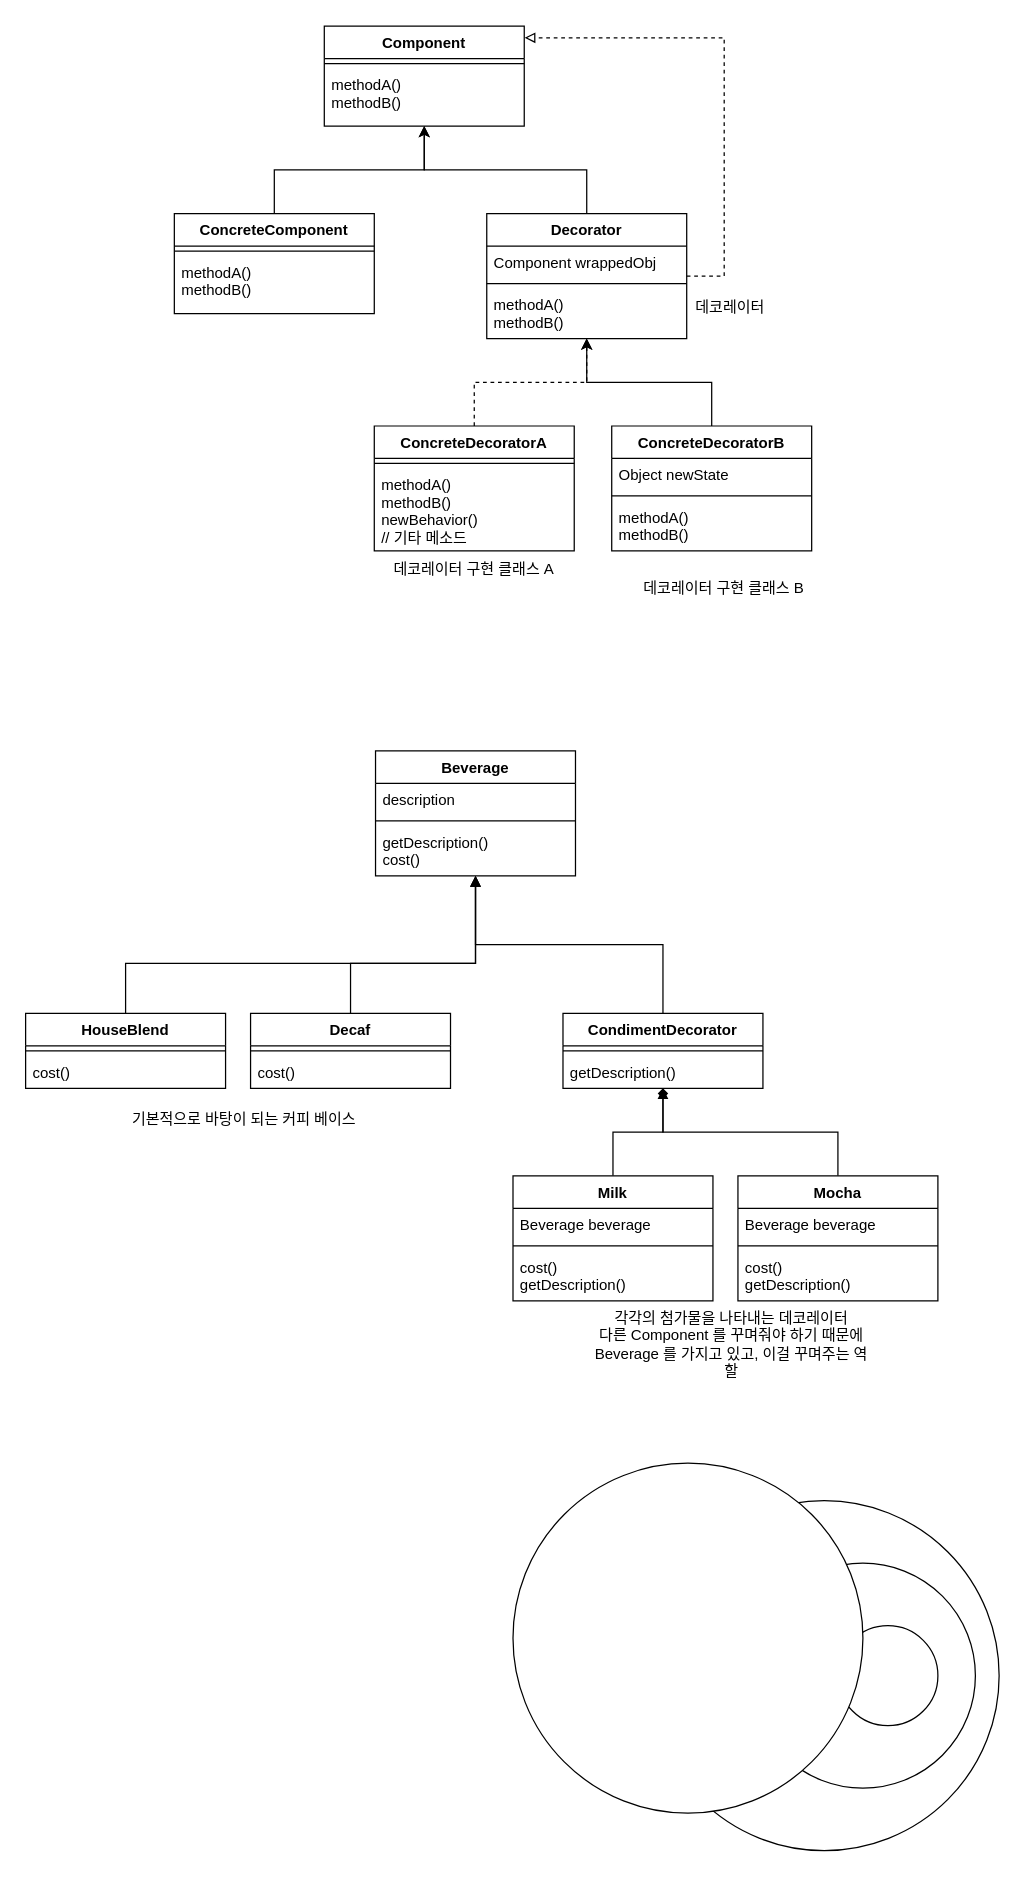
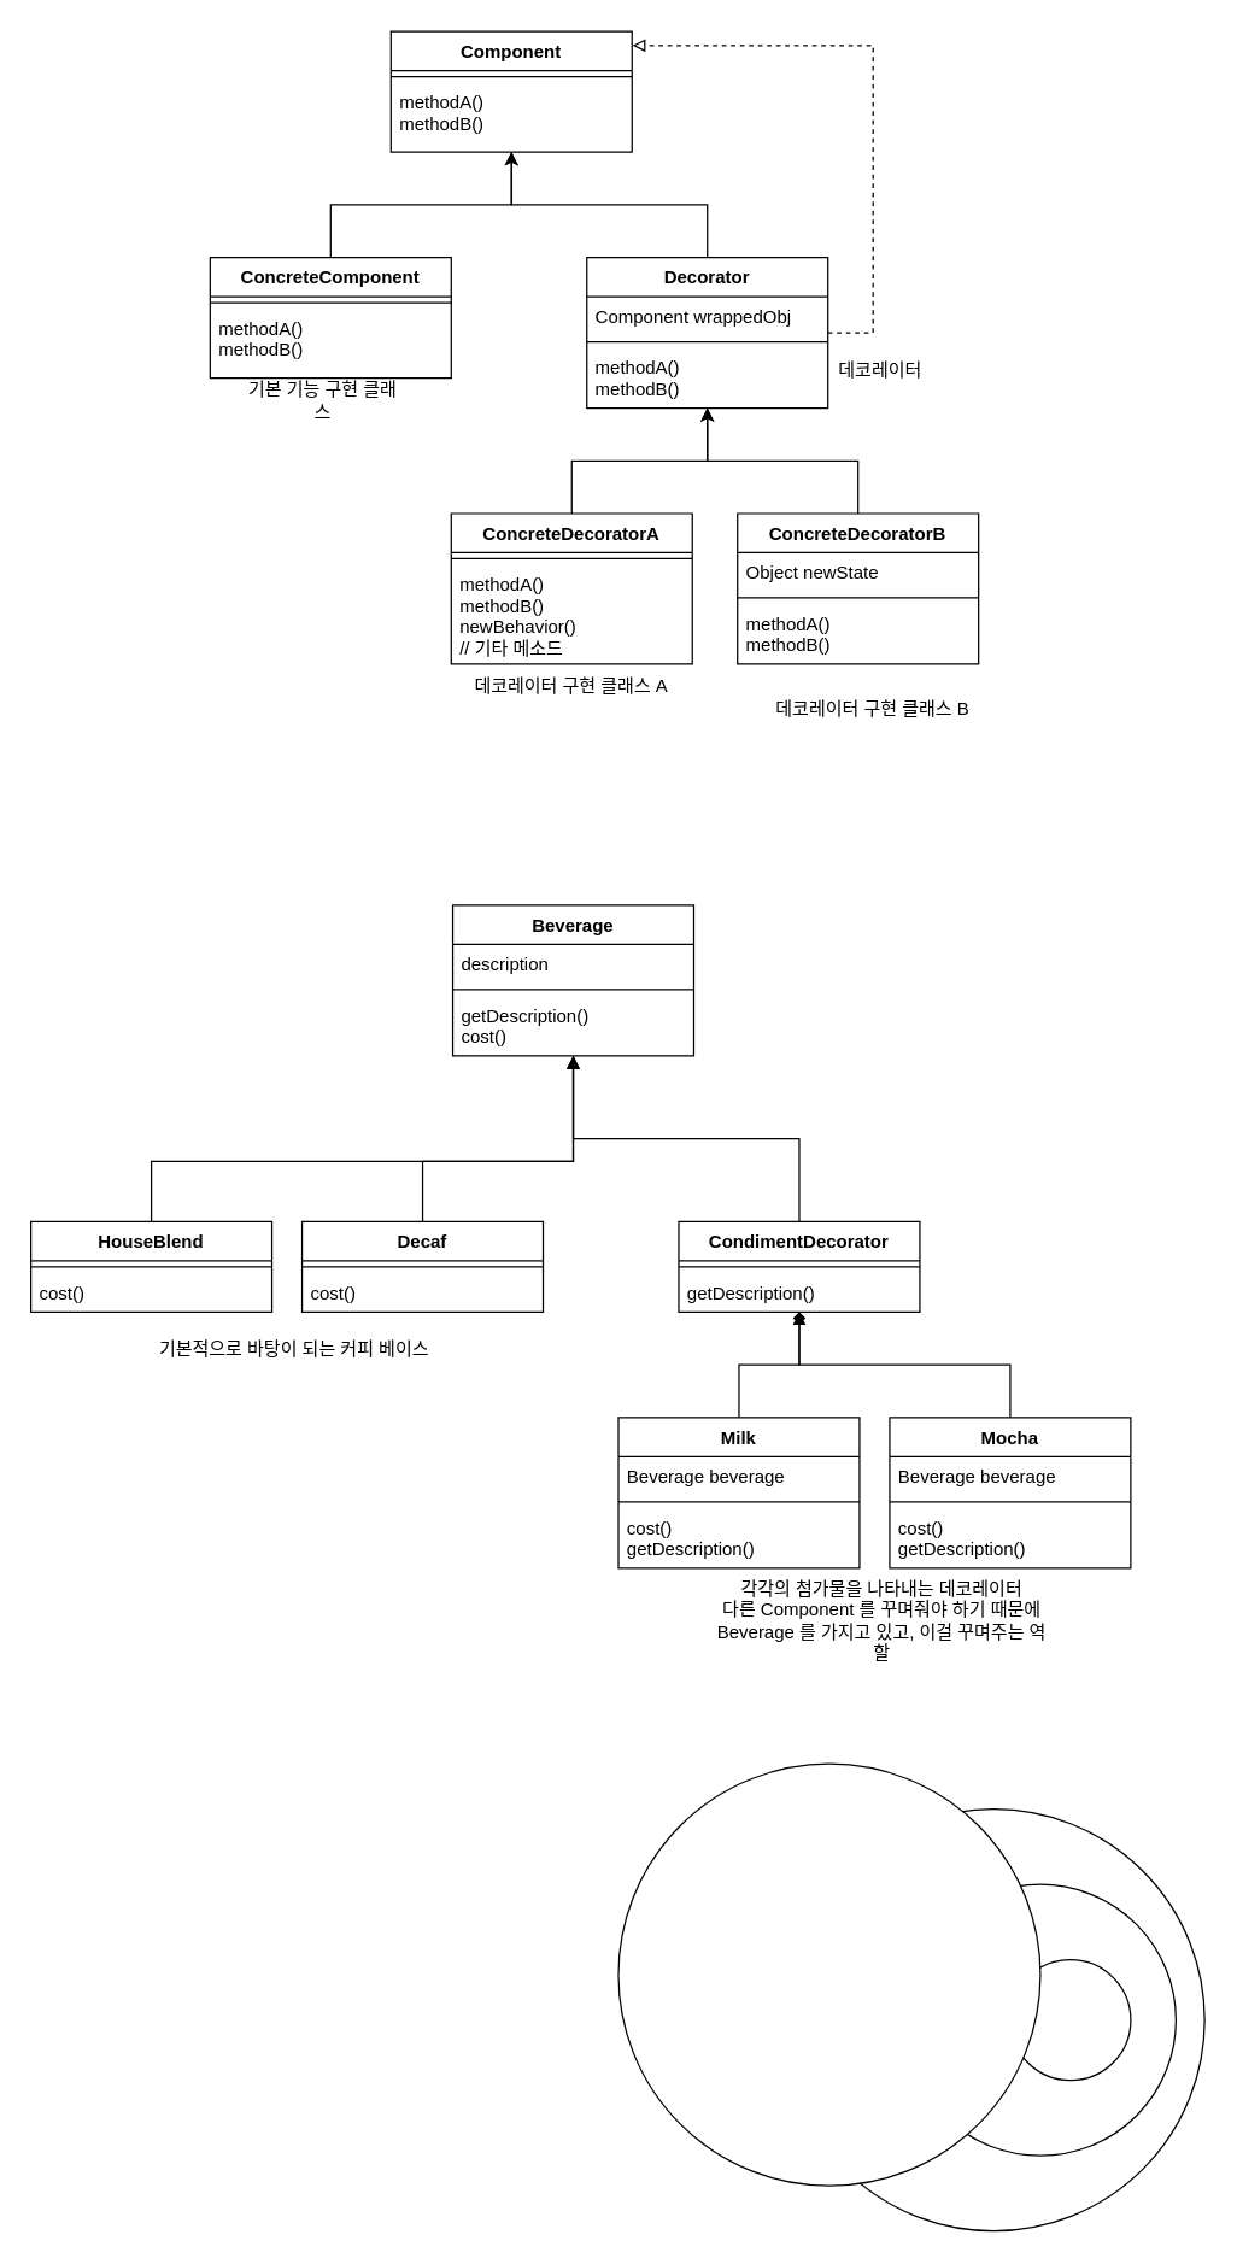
+ <mxCell id="26" value="기본 기능 구현 클래스" style="text;html=1;strokeColor=none;fillColor=none;align=center;verticalAlign=middle;whiteSpace=wrap;rounded=0;" vertex="1" parent="1"><mxGeometry x="159" y="250" width="110" height="30" as="geometry" /></mxCell>
- <mxCell id="17" style="edgeStyle=orthogonalEdgeStyle;rounded=0;orthogonalLoop=1;jettySize=auto;html=1;dashed=1;" edge="1" parent="1" source="18" target="13"><mxGeometry relative="1" as="geometry" /></mxCell>
+ <mxCell id="17" style="edgeStyle=orthogonalEdgeStyle;rounded=0;orthogonalLoop=1;jettySize=auto;html=1;" edge="1" parent="1" source="18" target="13"><mxGeometry relative="1" as="geometry" /></mxCell>
